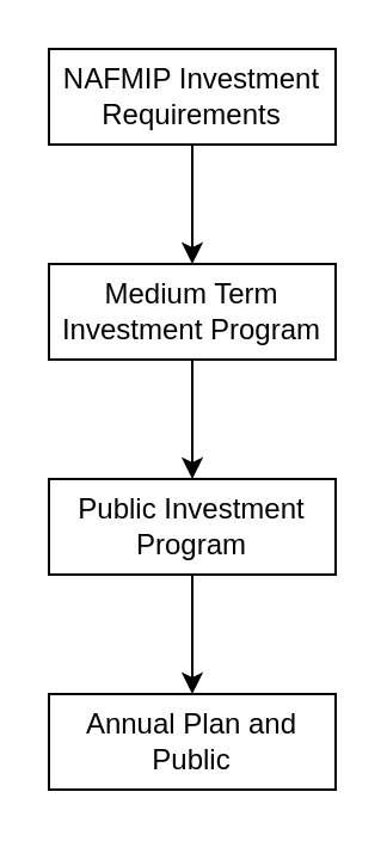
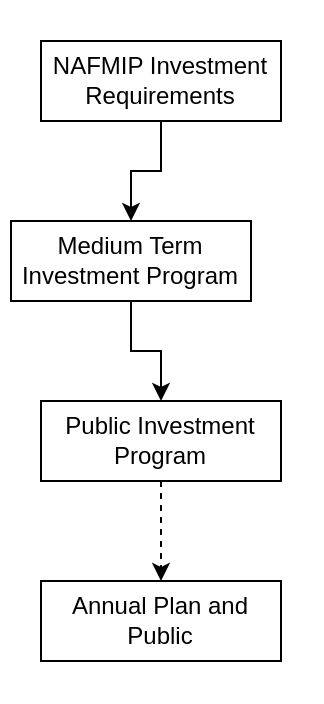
- <mxCell id="5" value="Medium Term Investment Program" style="whiteSpace=wrap;html=1;rounded=0;" vertex="1" parent="1"><mxGeometry x="20" y="110" width="120" height="40" as="geometry" /></mxCell>
+ <mxCell id="5" value="Medium Term Investment Program" style="whiteSpace=wrap;html=1;rounded=0;" vertex="1" parent="1"><mxGeometry x="5" y="110" width="120" height="40" as="geometry" /></mxCell>
- <mxCell id="6" value="" style="edgeStyle=orthogonalEdgeStyle;rounded=0;orthogonalLoop=1;jettySize=auto;html=1;" edge="1" parent="1" source="7" target="8"><mxGeometry relative="1" as="geometry" /></mxCell>
+ <mxCell id="6" value="" style="edgeStyle=orthogonalEdgeStyle;rounded=0;orthogonalLoop=1;jettySize=auto;html=1;dashed=1;" edge="1" parent="1" source="7" target="8"><mxGeometry relative="1" as="geometry" /></mxCell>
